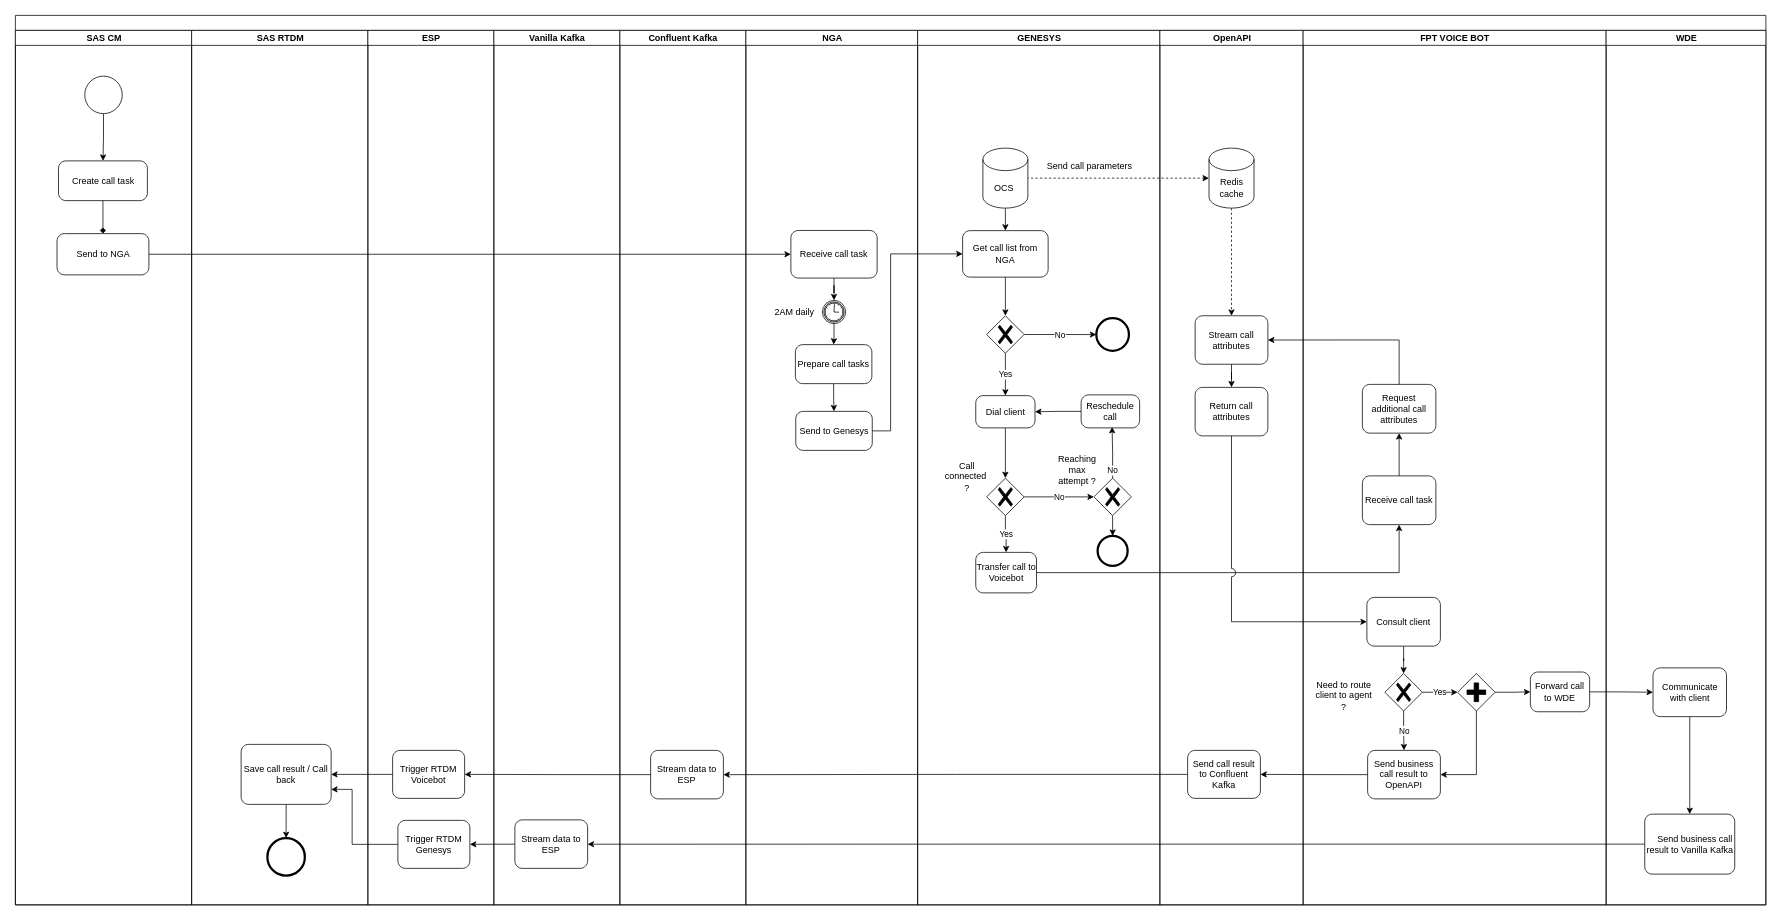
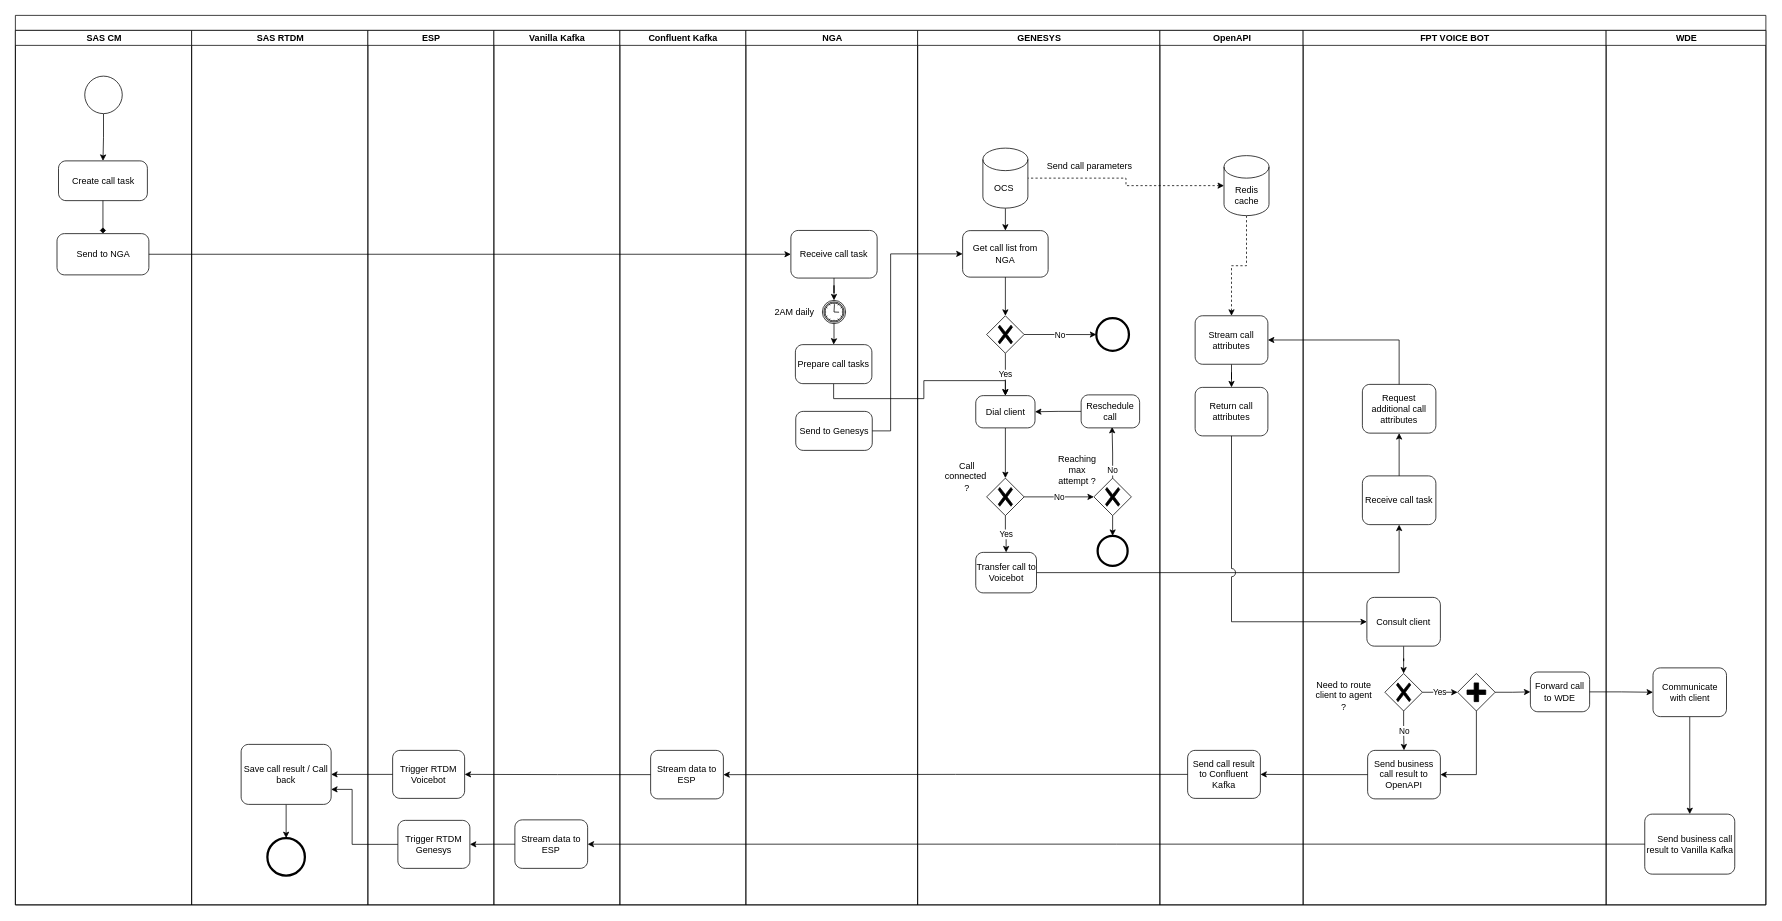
- <mxCell id="61" value="Redis cache" style="shape=cylinder3;whiteSpace=wrap;html=1;boundedLbl=1;backgroundOutline=1;size=15;" vertex="1" parent="56"><mxGeometry x="65.5" y="157" width="60" height="80" as="geometry" /></mxCell>
+ <mxCell id="61" value="Redis cache" style="shape=cylinder3;whiteSpace=wrap;html=1;boundedLbl=1;backgroundOutline=1;size=15;" vertex="1" parent="56"><mxGeometry x="85.5" y="167" width="60" height="80" as="geometry" /></mxCell>
- <mxCell id="25" style="edgeStyle=orthogonalEdgeStyle;rounded=0;orthogonalLoop=1;jettySize=auto;html=1;exitX=0.5;exitY=1;exitDx=0;exitDy=0;exitPerimeter=0;" edge="1" parent="22" source="26" target="30"><mxGeometry relative="1" as="geometry" /></mxCell>
+ <mxCell id="25" style="edgeStyle=orthogonalEdgeStyle;rounded=0;orthogonalLoop=1;jettySize=auto;html=1;exitX=0.5;exitY=1;exitDx=0;exitDy=0;exitPerimeter=0;" edge="1" parent="22" source="26" target="35"><mxGeometry relative="1" as="geometry" /></mxCell>
